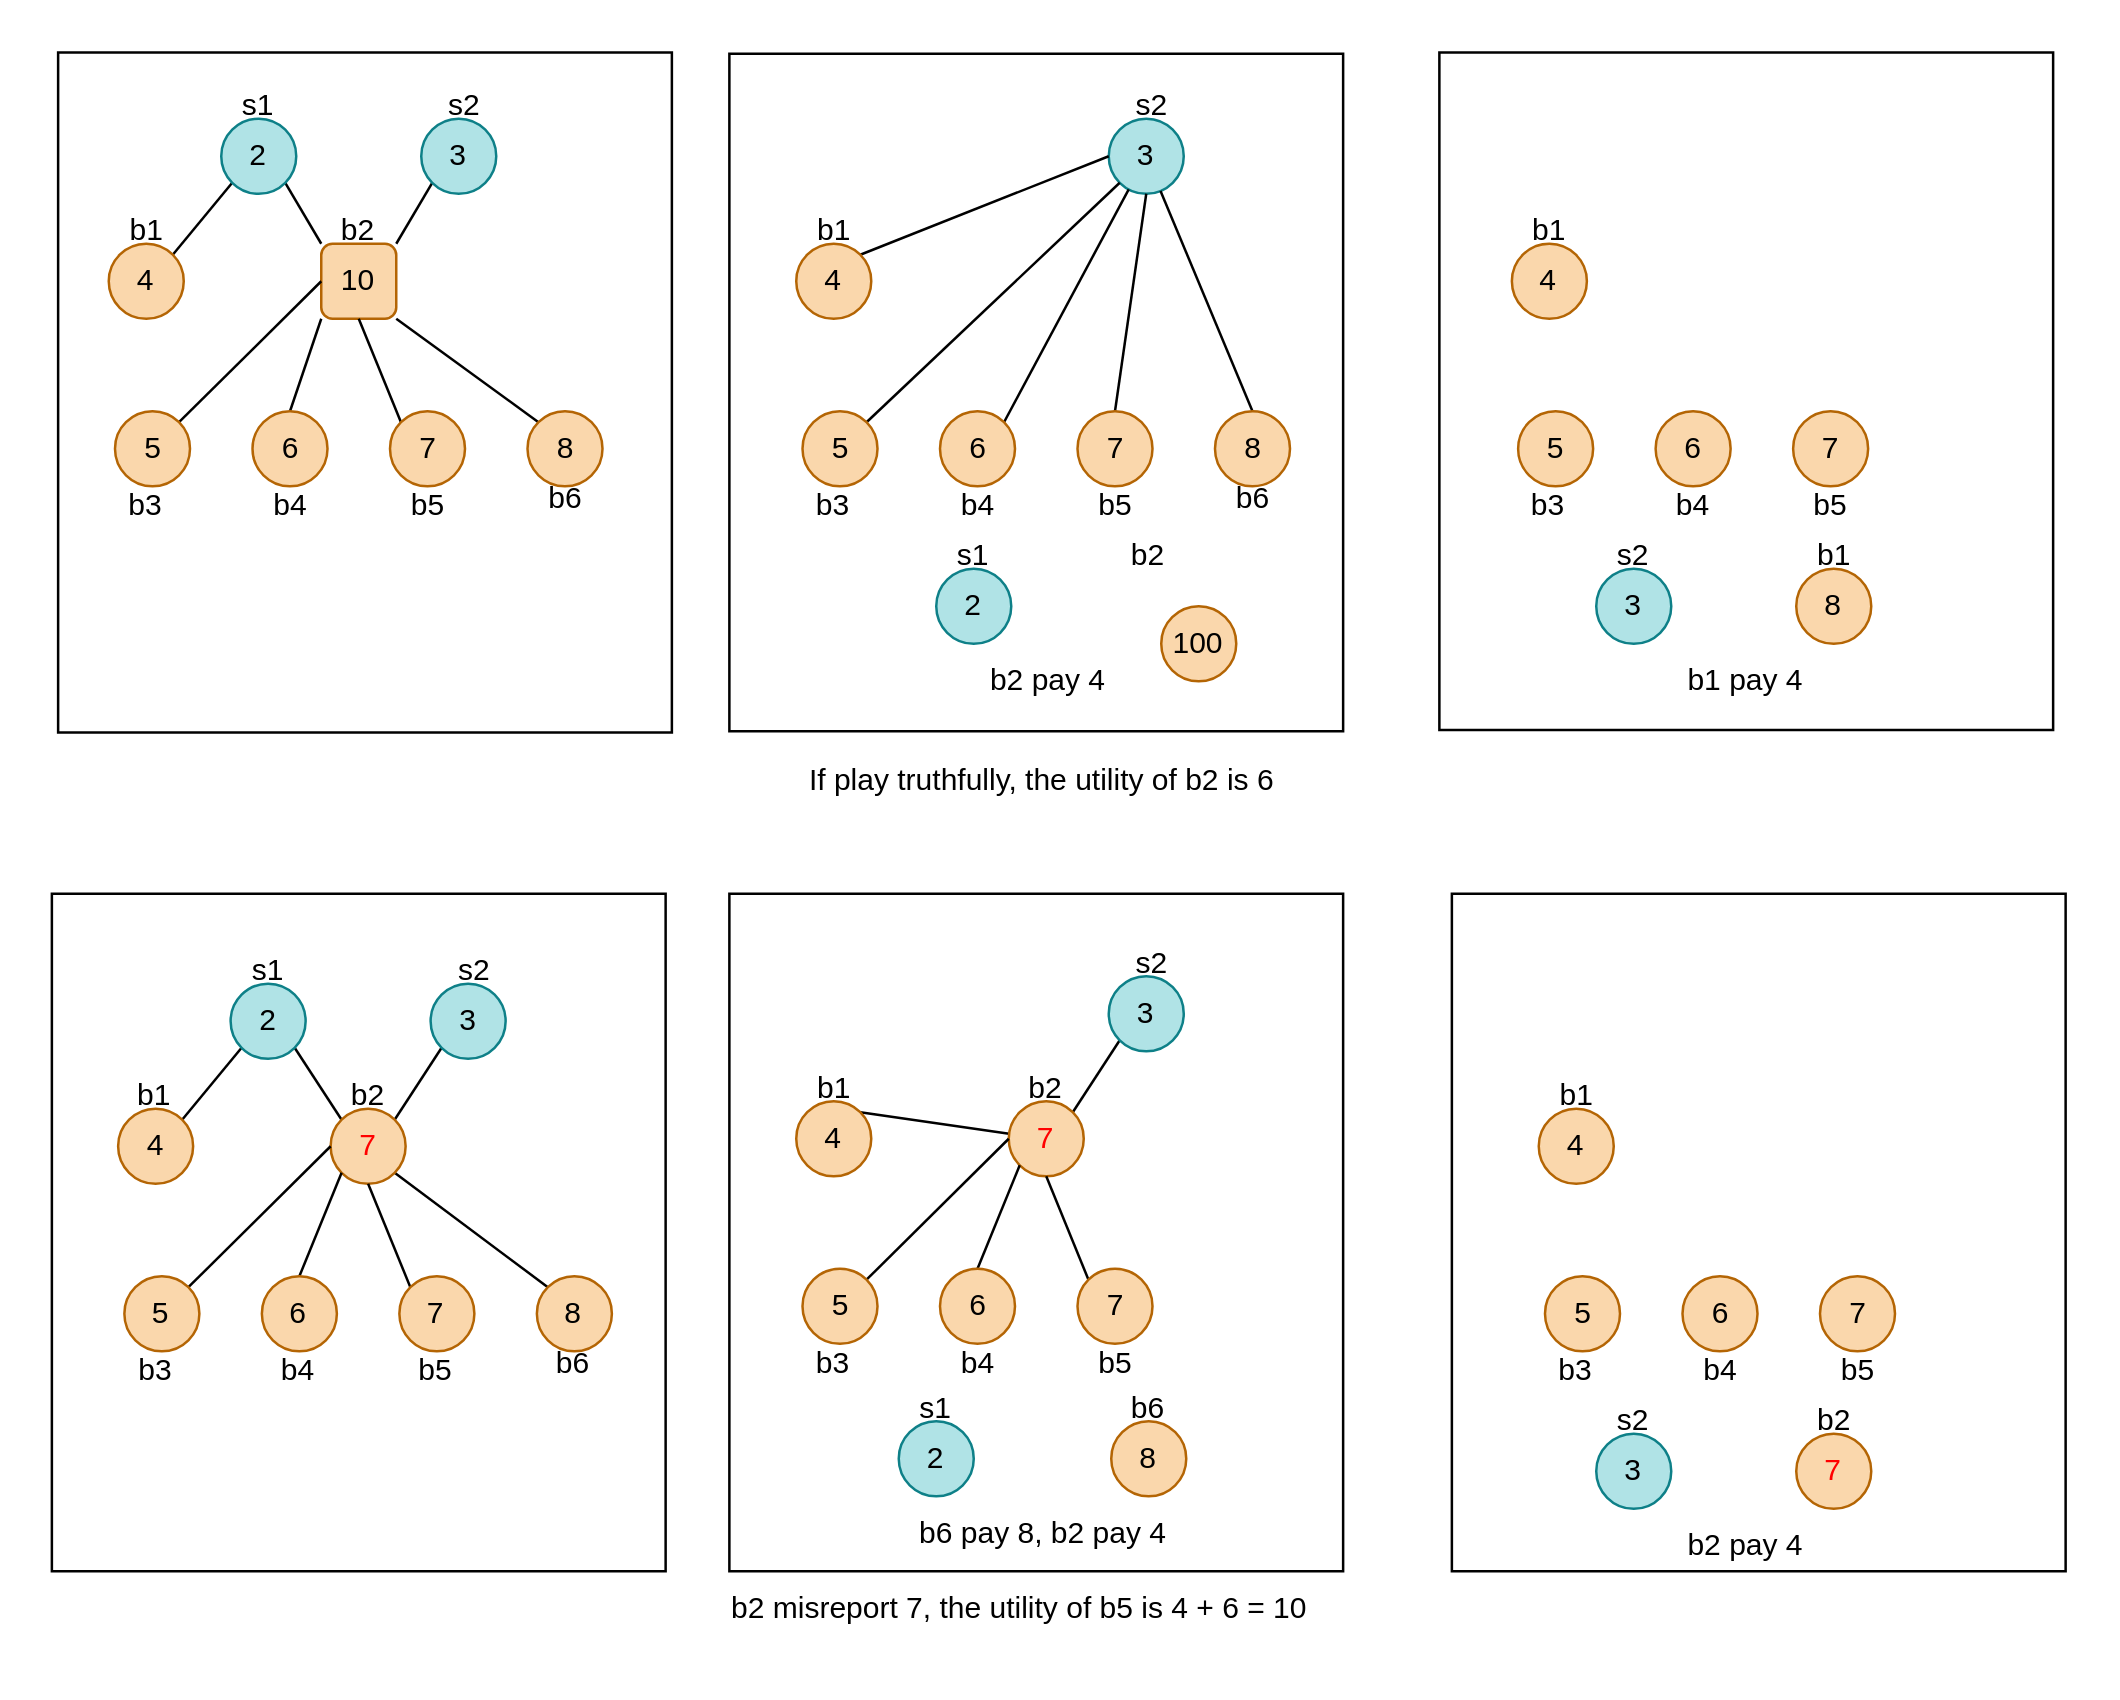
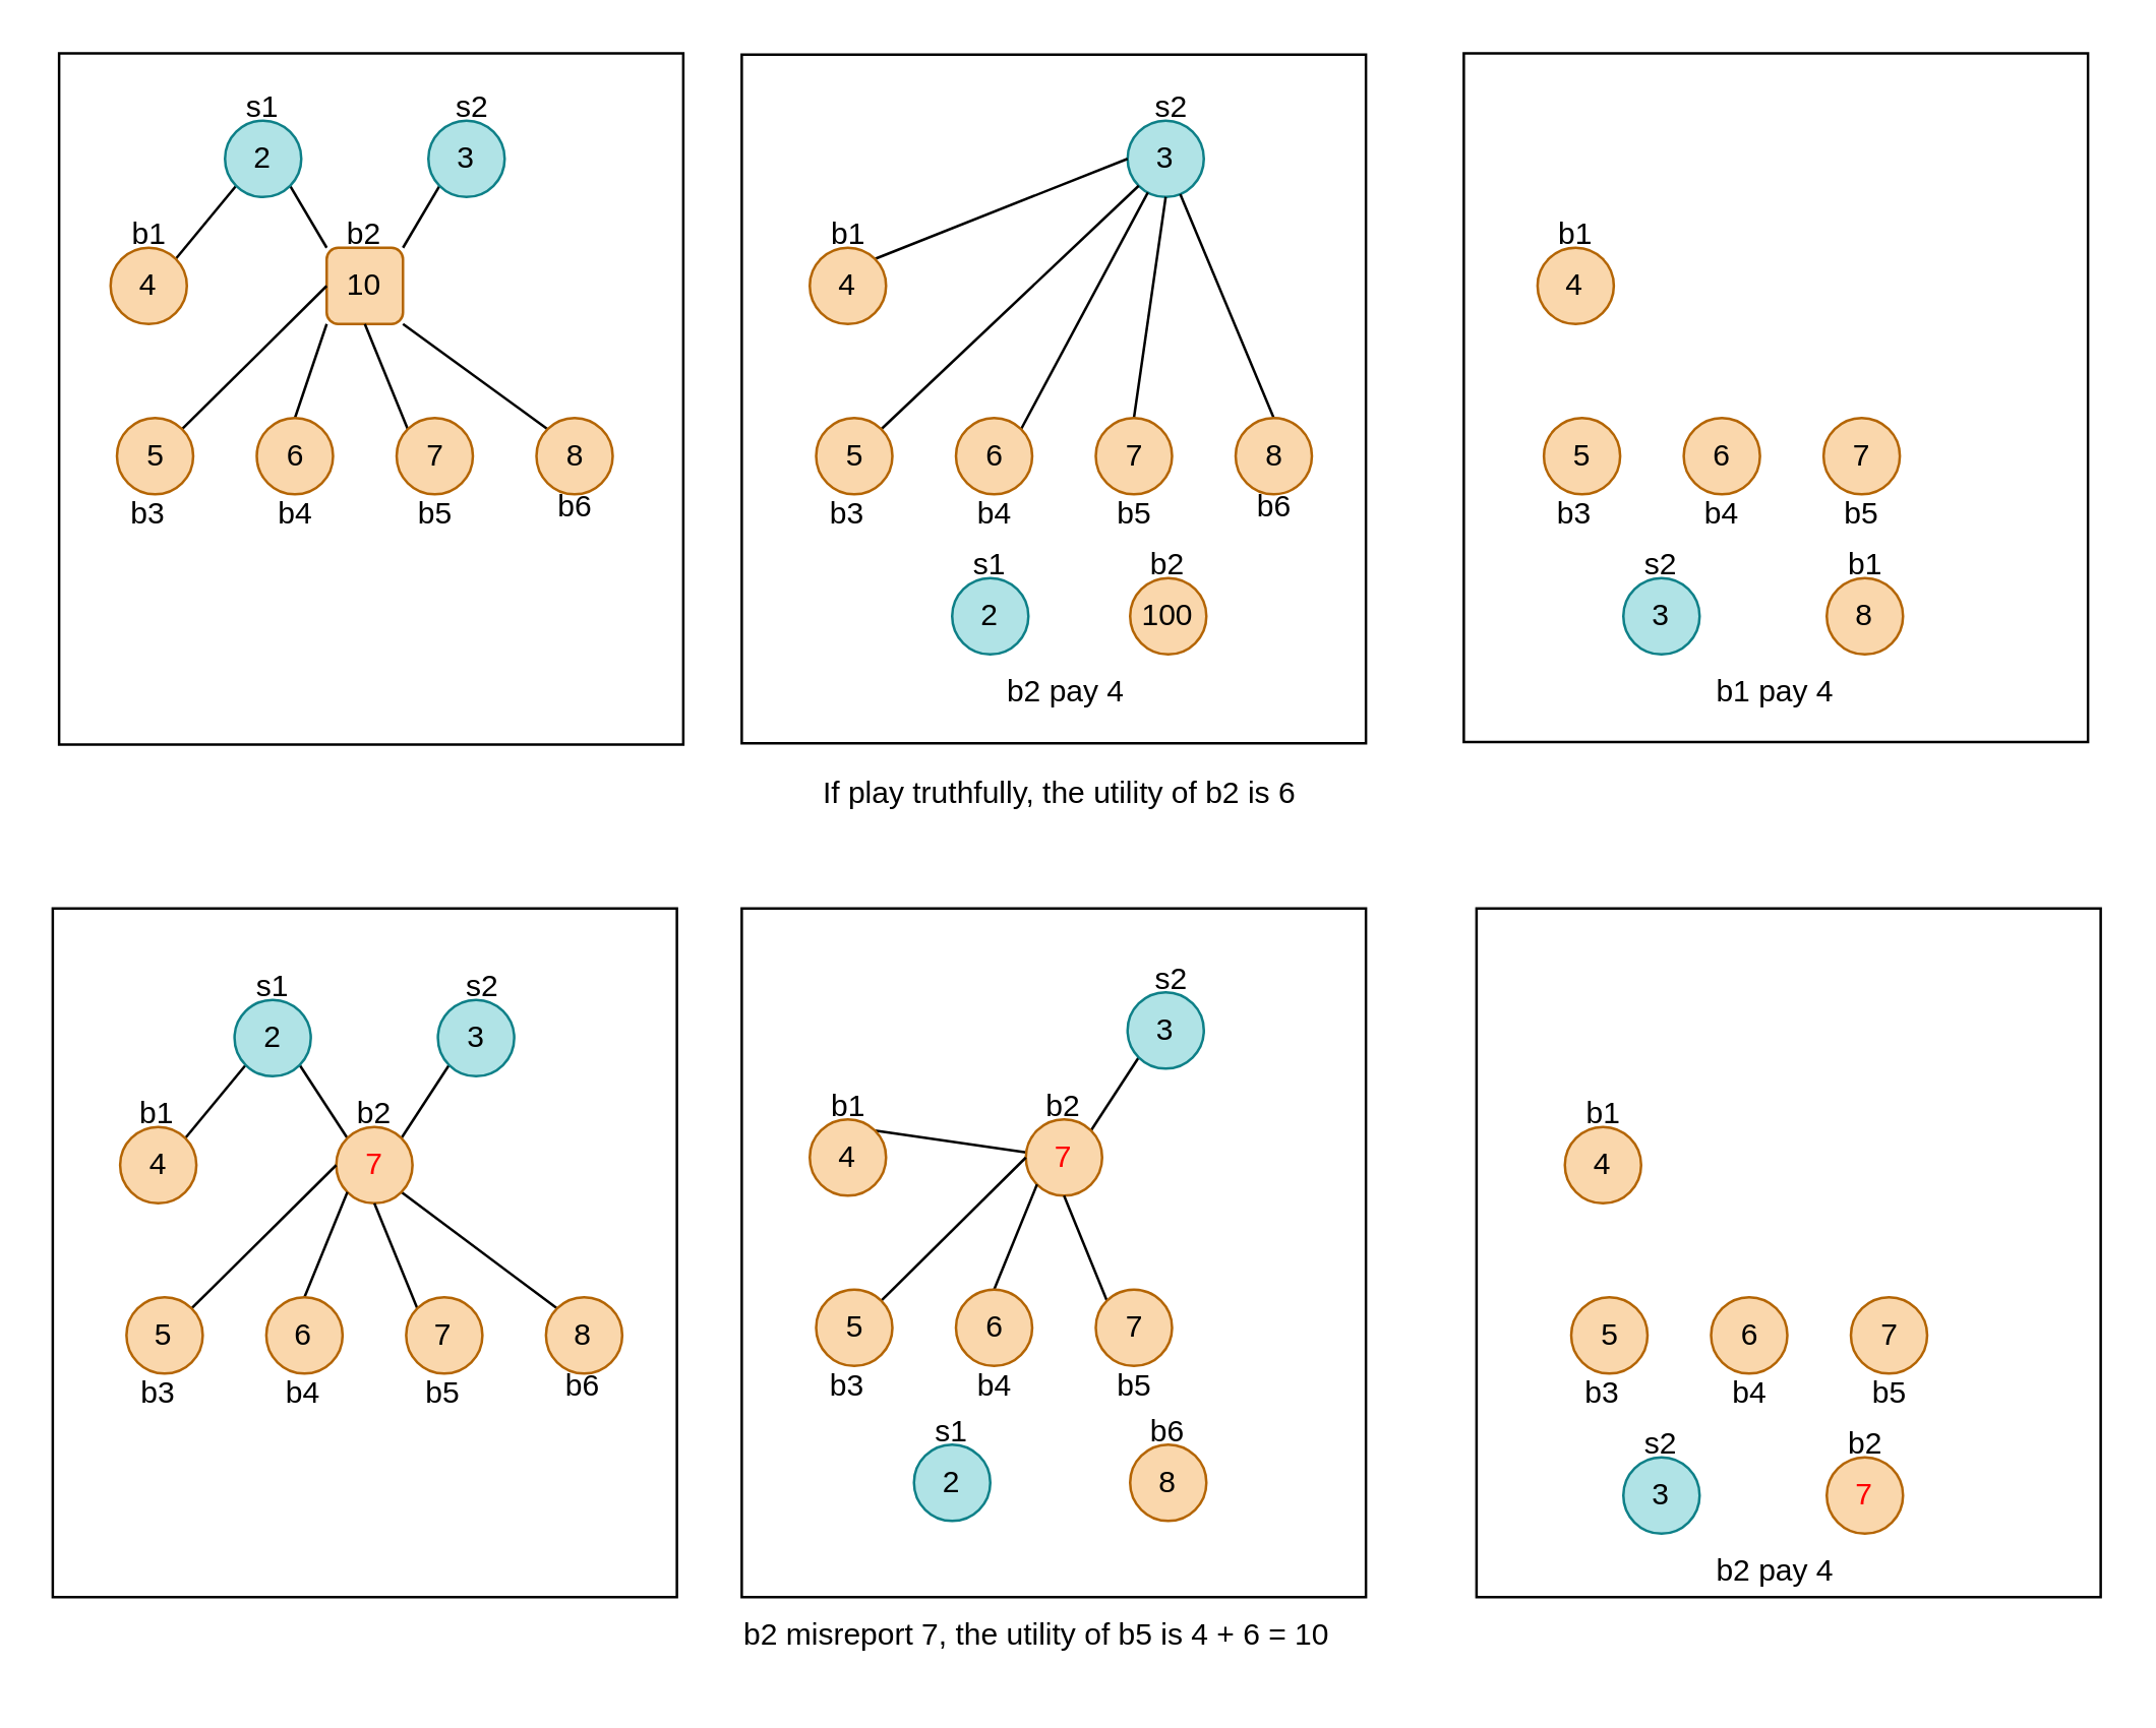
- <mxCell id="21" value="100" style="ellipse;whiteSpace=wrap;html=1;aspect=fixed;fillColor=#fad7ac;strokeColor=#b46504;" vertex="1" parent="1"><mxGeometry x="464" y="242" width="30" height="30" as="geometry" /></mxCell>
+ <mxCell id="21" value="100" style="ellipse;whiteSpace=wrap;html=1;aspect=fixed;fillColor=#fad7ac;strokeColor=#b46504;" vertex="1" parent="1"><mxGeometry x="444" y="227" width="30" height="30" as="geometry" /></mxCell>
- <mxCell id="41" value="b6 pay 8, b2 pay 4" style="text;html=1;strokeColor=none;fillColor=none;align=center;verticalAlign=middle;whiteSpace=wrap;rounded=0;" vertex="1" parent="1"><mxGeometry x="350" y="598" width="134" height="30" as="geometry" /></mxCell>
